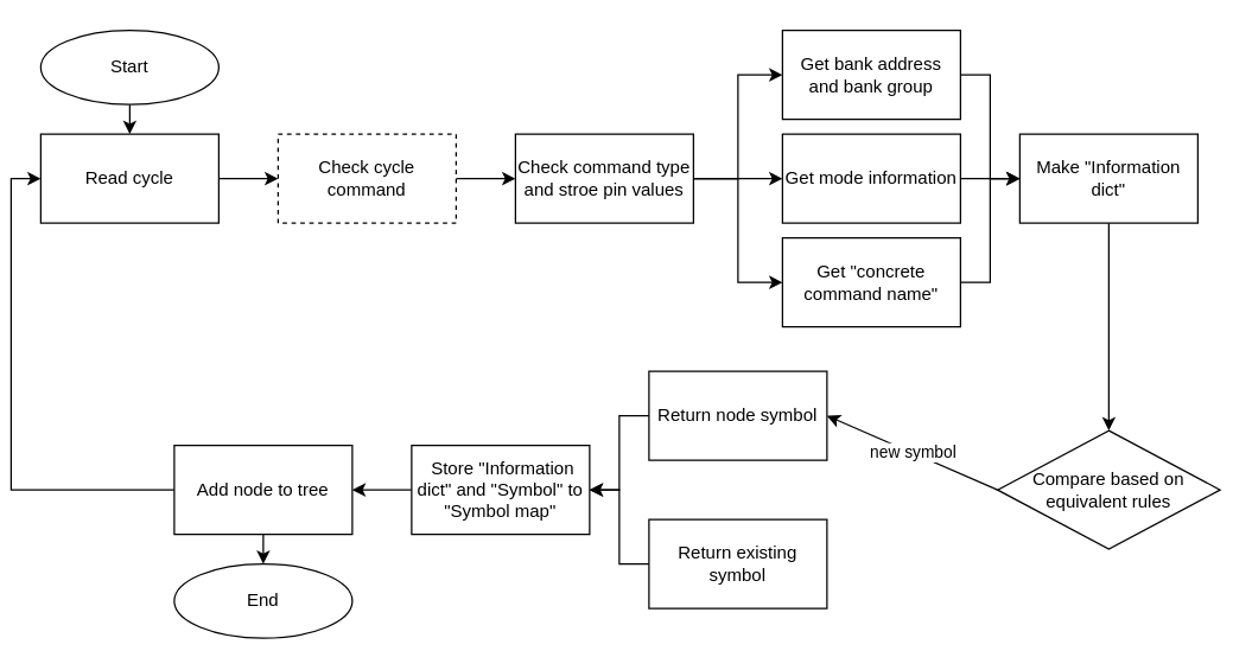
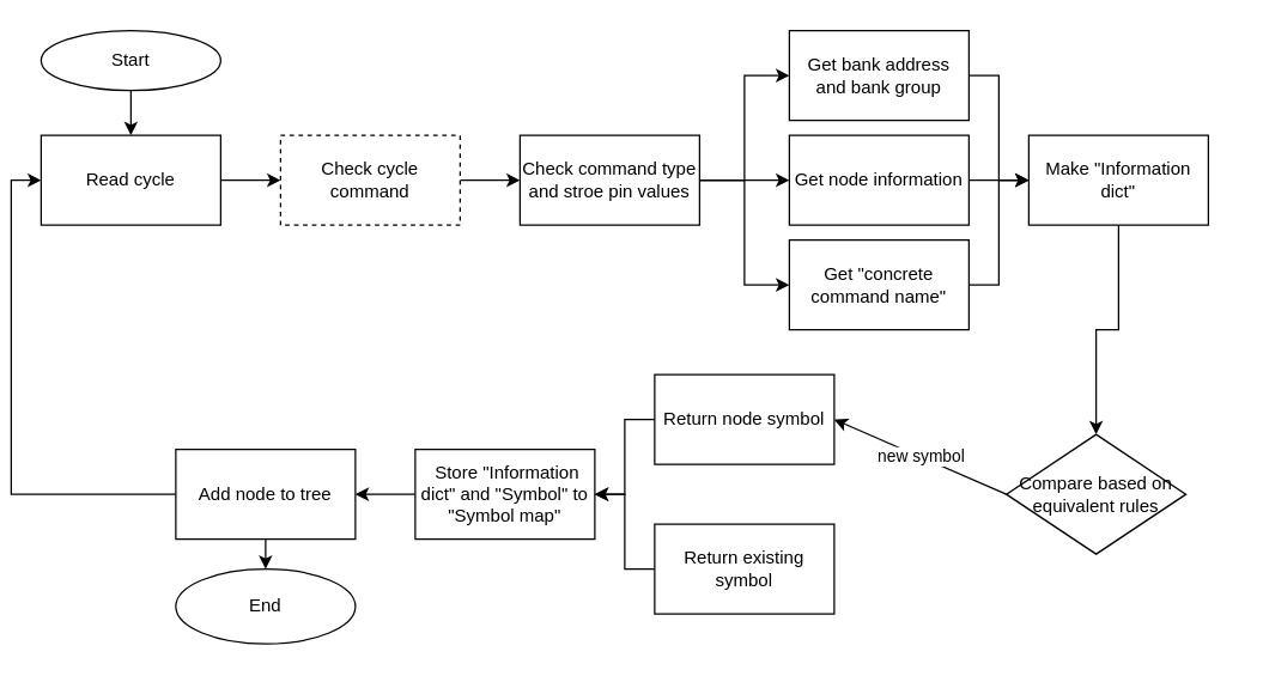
- <mxCell id="31" value="Start" style="ellipse;whiteSpace=wrap;html=1;" vertex="1" parent="1"><mxGeometry x="20" y="20" width="120" height="50" as="geometry" /></mxCell>
+ <mxCell id="31" value="Start" style="ellipse;whiteSpace=wrap;html=1;" vertex="1" parent="1"><mxGeometry x="20" y="20" width="120" height="40" as="geometry" /></mxCell>
- <mxCell id="13" value="Get mode information" style="whiteSpace=wrap;html=1;rounded=0;" vertex="1" parent="1"><mxGeometry x="520" y="90" width="120" height="60" as="geometry" /></mxCell>
+ <mxCell id="13" value="Get node information" style="whiteSpace=wrap;html=1;rounded=0;" vertex="1" parent="1"><mxGeometry x="520" y="90" width="120" height="60" as="geometry" /></mxCell>
- <mxCell id="18" value="Compare based on equivalent rules" style="rhombus;whiteSpace=wrap;html=1;" vertex="1" parent="1"><mxGeometry x="665" y="290" width="150" height="80" as="geometry" /></mxCell>
+ <mxCell id="18" value="Compare based on equivalent rules" style="rhombus;whiteSpace=wrap;html=1;" vertex="1" parent="1"><mxGeometry x="665" y="290" width="120" height="80" as="geometry" /></mxCell>
